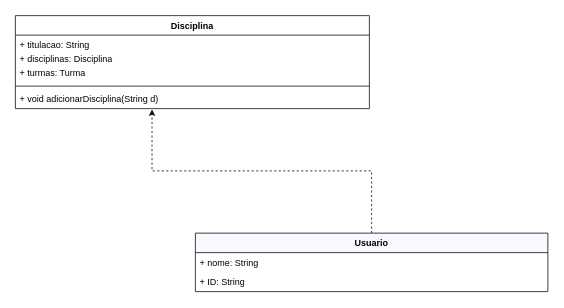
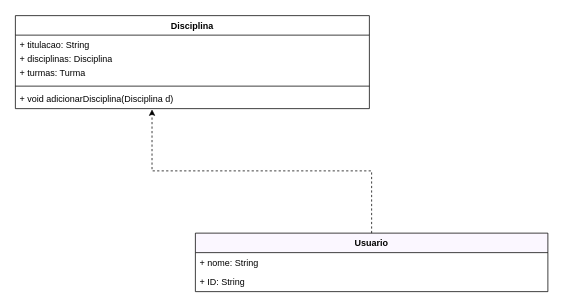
- <mxCell id="5" value="+ void adicionarDisciplina(String d)" style="text;strokeColor=none;fillColor=none;align=left;verticalAlign=top;spacingLeft=4;spacingRight=4;overflow=hidden;rotatable=0;points=[[0,0.5],[1,0.5]];portConstraint=eastwest;whiteSpace=wrap;html=1;" vertex="1" parent="2"><mxGeometry y="98" width="472" height="26" as="geometry" /></mxCell>
+ <mxCell id="5" value="+ void adicionarDisciplina(Disciplina d)" style="text;strokeColor=none;fillColor=none;align=left;verticalAlign=top;spacingLeft=4;spacingRight=4;overflow=hidden;rotatable=0;points=[[0,0.5],[1,0.5]];portConstraint=eastwest;whiteSpace=wrap;html=1;" vertex="1" parent="2"><mxGeometry y="98" width="472" height="26" as="geometry" /></mxCell>
